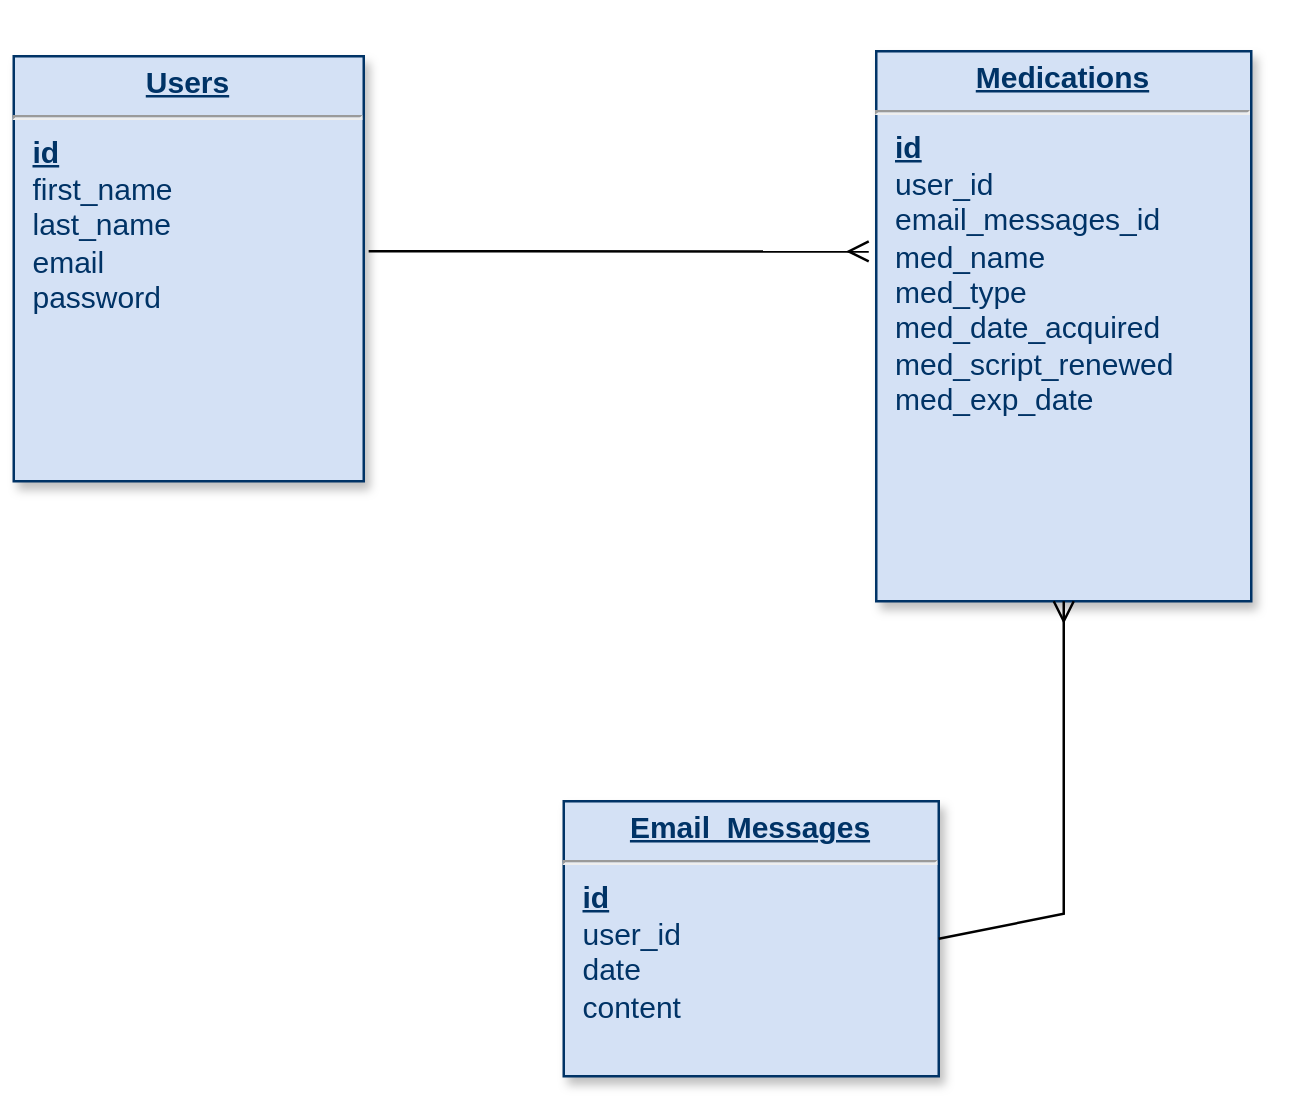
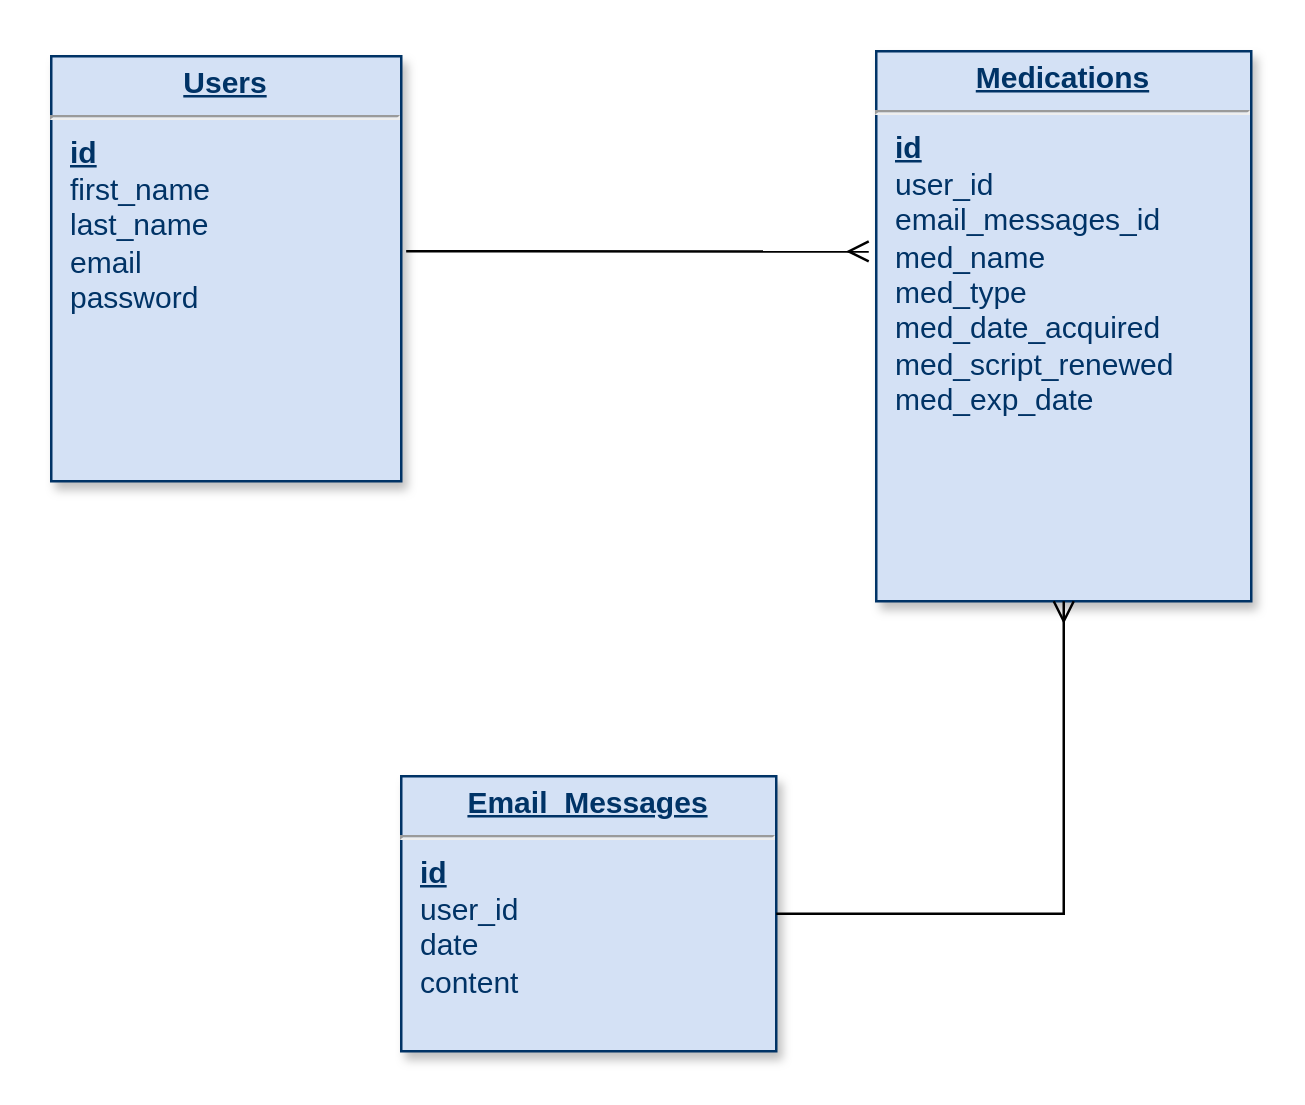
- <mxCell id="2" value="&lt;p style=&quot;margin: 0px ; margin-top: 4px ; text-align: center ; text-decoration: underline&quot;&gt;&lt;strong&gt;Users&lt;/strong&gt;&lt;/p&gt;&lt;hr&gt;&lt;p style=&quot;margin: 0px ; margin-left: 8px&quot;&gt;&lt;u&gt;&lt;b&gt;id&lt;/b&gt;&lt;/u&gt;&lt;/p&gt;&lt;p style=&quot;margin: 0px ; margin-left: 8px&quot;&gt;&lt;span style=&quot;background-color: initial;&quot;&gt;first_name&lt;/span&gt;&lt;br&gt;&lt;/p&gt;&lt;p style=&quot;margin: 0px ; margin-left: 8px&quot;&gt;&lt;span style=&quot;background-color: initial;&quot;&gt;last_name&lt;/span&gt;&lt;/p&gt;&lt;p style=&quot;margin: 0px ; margin-left: 8px&quot;&gt;email&lt;span style=&quot;background-color: initial;&quot;&gt;&lt;br&gt;&lt;/span&gt;&lt;/p&gt;&lt;p style=&quot;margin: 0px ; margin-left: 8px&quot;&gt;password&lt;br&gt;&lt;/p&gt;" style="verticalAlign=top;align=left;overflow=fill;fontSize=12;fontFamily=Helvetica;html=1;strokeColor=#003366;shadow=1;fillColor=#D4E1F5;fontColor=#003366" vertex="1" parent="1"><mxGeometry x="5" y="22" width="140" height="170" as="geometry" /></mxCell>
+ <mxCell id="2" value="&lt;p style=&quot;margin: 0px ; margin-top: 4px ; text-align: center ; text-decoration: underline&quot;&gt;&lt;strong&gt;Users&lt;/strong&gt;&lt;/p&gt;&lt;hr&gt;&lt;p style=&quot;margin: 0px ; margin-left: 8px&quot;&gt;&lt;u&gt;&lt;b&gt;id&lt;/b&gt;&lt;/u&gt;&lt;/p&gt;&lt;p style=&quot;margin: 0px ; margin-left: 8px&quot;&gt;&lt;span style=&quot;background-color: initial;&quot;&gt;first_name&lt;/span&gt;&lt;br&gt;&lt;/p&gt;&lt;p style=&quot;margin: 0px ; margin-left: 8px&quot;&gt;&lt;span style=&quot;background-color: initial;&quot;&gt;last_name&lt;/span&gt;&lt;/p&gt;&lt;p style=&quot;margin: 0px ; margin-left: 8px&quot;&gt;email&lt;span style=&quot;background-color: initial;&quot;&gt;&lt;br&gt;&lt;/span&gt;&lt;/p&gt;&lt;p style=&quot;margin: 0px ; margin-left: 8px&quot;&gt;password&lt;br&gt;&lt;/p&gt;" style="verticalAlign=top;align=left;overflow=fill;fontSize=12;fontFamily=Helvetica;html=1;strokeColor=#003366;shadow=1;fillColor=#D4E1F5;fontColor=#003366" vertex="1" parent="1"><mxGeometry x="20" y="22" width="140" height="170" as="geometry" /></mxCell>
- <mxCell id="4" value="&lt;p style=&quot;margin: 0px ; margin-top: 4px ; text-align: center ; text-decoration: underline&quot;&gt;&lt;strong&gt;Email_Messages&lt;/strong&gt;&lt;/p&gt;&lt;hr&gt;&lt;p style=&quot;margin: 0px ; margin-left: 8px&quot;&gt;&lt;u&gt;&lt;b&gt;id&lt;/b&gt;&lt;/u&gt;&lt;/p&gt;&lt;p style=&quot;margin: 0px ; margin-left: 8px&quot;&gt;user_id&lt;/p&gt;&lt;p style=&quot;margin: 0px ; margin-left: 8px&quot;&gt;date&lt;/p&gt;&lt;p style=&quot;margin: 0px ; margin-left: 8px&quot;&gt;content&lt;/p&gt;" style="verticalAlign=top;align=left;overflow=fill;fontSize=12;fontFamily=Helvetica;html=1;strokeColor=#003366;shadow=1;fillColor=#D4E1F5;fontColor=#003366" vertex="1" parent="1"><mxGeometry x="225" y="320" width="150" height="110" as="geometry" /></mxCell>
+ <mxCell id="4" value="&lt;p style=&quot;margin: 0px ; margin-top: 4px ; text-align: center ; text-decoration: underline&quot;&gt;&lt;strong&gt;Email_Messages&lt;/strong&gt;&lt;/p&gt;&lt;hr&gt;&lt;p style=&quot;margin: 0px ; margin-left: 8px&quot;&gt;&lt;u&gt;&lt;b&gt;id&lt;/b&gt;&lt;/u&gt;&lt;/p&gt;&lt;p style=&quot;margin: 0px ; margin-left: 8px&quot;&gt;user_id&lt;/p&gt;&lt;p style=&quot;margin: 0px ; margin-left: 8px&quot;&gt;date&lt;/p&gt;&lt;p style=&quot;margin: 0px ; margin-left: 8px&quot;&gt;content&lt;/p&gt;" style="verticalAlign=top;align=left;overflow=fill;fontSize=12;fontFamily=Helvetica;html=1;strokeColor=#003366;shadow=1;fillColor=#D4E1F5;fontColor=#003366" vertex="1" parent="1"><mxGeometry x="160" y="310" width="150" height="110" as="geometry" /></mxCell>
